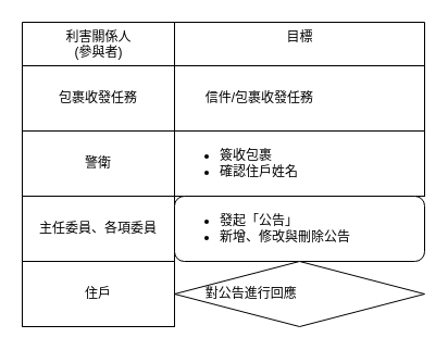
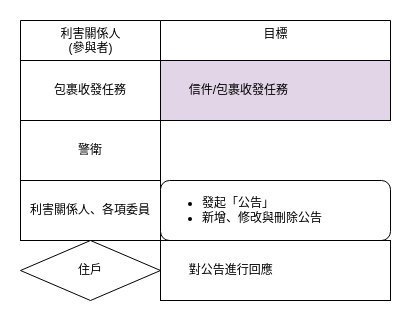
- <mxCell id="8" value="&lt;div style=&quot;&quot;&gt;&lt;span style=&quot;background-color: initial;&quot;&gt;&lt;span style=&quot;white-space: pre;&quot;&gt;&#09;&lt;/span&gt;信件/包裹收發任務&lt;/span&gt;&lt;/div&gt;" style="whiteSpace=wrap;html=1;align=left;" vertex="1" parent="7"><mxGeometry y="40" width="230" height="60" as="geometry" /></mxCell>
+ <mxCell id="8" value="&lt;div style=&quot;&quot;&gt;&lt;span style=&quot;background-color: initial;&quot;&gt;&lt;span style=&quot;white-space: pre;&quot;&gt;&#09;&lt;/span&gt;信件/包裹收發任務&lt;/span&gt;&lt;/div&gt;" style="whiteSpace=wrap;html=1;align=left;fillColor=#e1d5e7;" vertex="1" parent="7"><mxGeometry y="40" width="230" height="60" as="geometry" /></mxCell>
- <mxCell id="10" value="&lt;ul&gt;&lt;li&gt;簽收包裹&lt;/li&gt;&lt;li&gt;確認住戶姓名&lt;/li&gt;&lt;/ul&gt;" style="whiteSpace=wrap;html=1;glass=0;rounded=0;align=left;" vertex="1" parent="2"><mxGeometry x="140" y="100" width="230" height="60" as="geometry" /></mxCell>
- <mxCell id="6" value="主任委員、各項委員" style="whiteSpace=wrap;html=1;" vertex="1" parent="3"><mxGeometry y="160" width="140" height="60" as="geometry" /></mxCell>
+ <mxCell id="6" value="利害關係人、各項委員" style="whiteSpace=wrap;html=1;" vertex="1" parent="3"><mxGeometry y="160" width="140" height="60" as="geometry" /></mxCell>
- <mxCell id="9" value="住戶" style="whiteSpace=wrap;html=1;" vertex="1" parent="2"><mxGeometry y="220" width="140" height="60" as="geometry" /></mxCell>
+ <mxCell id="9" value="住戶" style="rhombus;whiteSpace=wrap;html=1;" vertex="1" parent="2"><mxGeometry y="220" width="140" height="60" as="geometry" /></mxCell>
- <mxCell id="12" value="&lt;span style=&quot;white-space: pre;&quot;&gt;&#09;&lt;/span&gt;對公告進行回應&lt;span style=&quot;white-space: pre;&quot;&gt;&#09;&lt;/span&gt;&lt;span style=&quot;white-space: pre;&quot;&gt;&#09;&lt;/span&gt;" style="rhombus;whiteSpace=wrap;html=1;align=left;" vertex="1" parent="2"><mxGeometry x="140" y="220" width="230" height="60" as="geometry" /></mxCell>
+ <mxCell id="12" value="&lt;span style=&quot;white-space: pre;&quot;&gt;&#09;&lt;/span&gt;對公告進行回應&lt;span style=&quot;white-space: pre;&quot;&gt;&#09;&lt;/span&gt;&lt;span style=&quot;white-space: pre;&quot;&gt;&#09;&lt;/span&gt;" style="whiteSpace=wrap;html=1;align=left;" vertex="1" parent="2"><mxGeometry x="140" y="220" width="230" height="60" as="geometry" /></mxCell>
